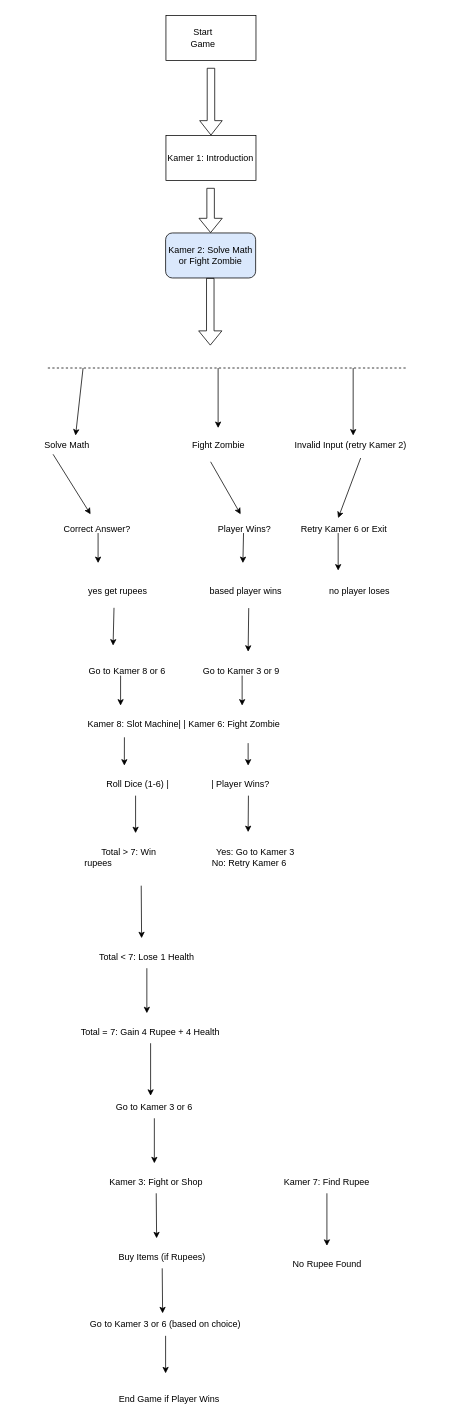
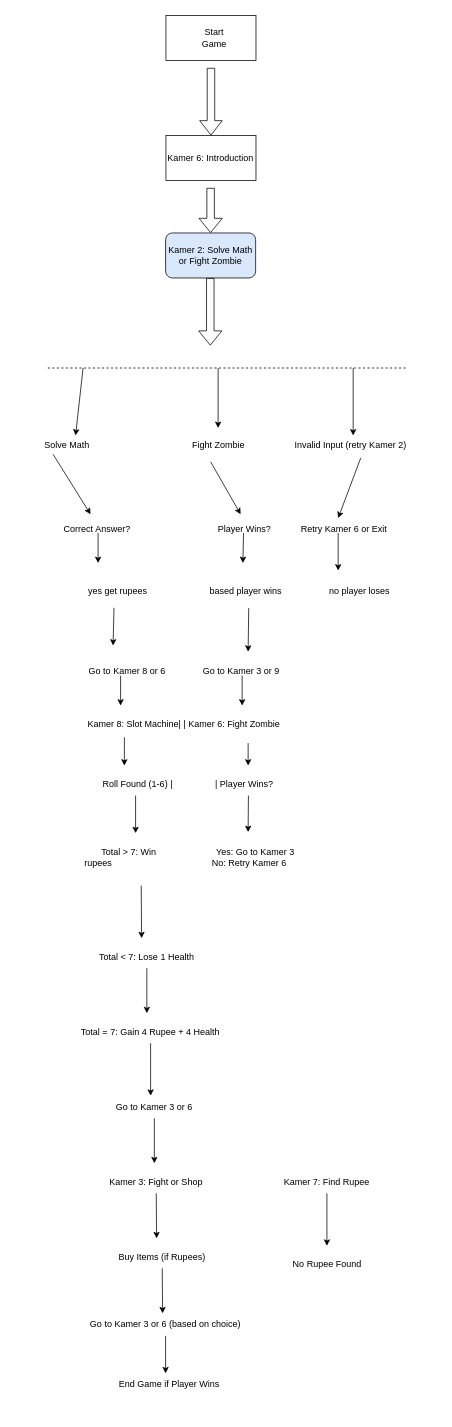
- <mxCell id="3" value="&lt;span class=&quot;hljs-string&quot;&gt;Start&lt;/span&gt; &lt;span class=&quot;hljs-string&quot;&gt;Game&lt;/span&gt;" style="text;html=1;align=center;verticalAlign=middle;whiteSpace=wrap;rounded=0;" vertex="1" parent="1"><mxGeometry x="240.45" y="35" width="60" height="30" as="geometry" /></mxCell>
+ <mxCell id="3" value="&lt;span class=&quot;hljs-string&quot;&gt;Start&lt;/span&gt; &lt;span class=&quot;hljs-string&quot;&gt;Game&lt;/span&gt;" style="text;html=1;align=center;verticalAlign=middle;whiteSpace=wrap;rounded=0;" vertex="1" parent="1"><mxGeometry x="255.45" y="35" width="60" height="30" as="geometry" /></mxCell>
- <mxCell id="6" value="&lt;span class=&quot;hljs-attr&quot;&gt;Kamer 1:&lt;/span&gt; &lt;span class=&quot;hljs-string&quot;&gt;Introduction&lt;/span&gt;" style="text;html=1;align=center;verticalAlign=middle;whiteSpace=wrap;rounded=0;" vertex="1" parent="1"><mxGeometry x="220.45" y="180" width="120" height="60" as="geometry" /></mxCell>
+ <mxCell id="6" value="&lt;span class=&quot;hljs-attr&quot;&gt;Kamer 6:&lt;/span&gt; &lt;span class=&quot;hljs-string&quot;&gt;Introduction&lt;/span&gt;" style="text;html=1;align=center;verticalAlign=middle;whiteSpace=wrap;rounded=0;" vertex="1" parent="1"><mxGeometry x="220.45" y="180" width="120" height="60" as="geometry" /></mxCell>
- <mxCell id="31" value="&lt;span class=&quot;hljs-string&quot;&gt;Roll&lt;/span&gt; &lt;span class=&quot;hljs-string&quot;&gt;Dice&lt;/span&gt; &lt;span class=&quot;hljs-string&quot;&gt;(1-6)&lt;/span&gt;   &lt;span class=&quot;hljs-string&quot;&gt;|&amp;nbsp; &amp;nbsp; &amp;nbsp; &amp;nbsp; &amp;nbsp; &amp;nbsp; &amp;nbsp; &amp;nbsp;&amp;nbsp;&lt;/span&gt;&amp;nbsp;&lt;span class=&quot;hljs-string&quot;&gt;|&lt;/span&gt; &lt;span class=&quot;hljs-string&quot;&gt;Player&lt;/span&gt; &lt;span class=&quot;hljs-string&quot;&gt;Wins?&lt;/span&gt;" style="text;html=1;align=center;verticalAlign=middle;whiteSpace=wrap;rounded=0;" vertex="1" parent="1"><mxGeometry x="50" y="1030" width="400" height="30" as="geometry" /></mxCell>
+ <mxCell id="31" value="&lt;span class=&quot;hljs-string&quot;&gt;Roll&lt;/span&gt; &lt;span class=&quot;hljs-string&quot;&gt;Found&lt;/span&gt; &lt;span class=&quot;hljs-string&quot;&gt;(1-6)&lt;/span&gt;   &lt;span class=&quot;hljs-string&quot;&gt;|&amp;nbsp; &amp;nbsp; &amp;nbsp; &amp;nbsp; &amp;nbsp; &amp;nbsp; &amp;nbsp; &amp;nbsp;&amp;nbsp;&lt;/span&gt;&amp;nbsp;&lt;span class=&quot;hljs-string&quot;&gt;|&lt;/span&gt; &lt;span class=&quot;hljs-string&quot;&gt;Player&lt;/span&gt; &lt;span class=&quot;hljs-string&quot;&gt;Wins?&lt;/span&gt;" style="text;html=1;align=center;verticalAlign=middle;whiteSpace=wrap;rounded=0;" vertex="1" parent="1"><mxGeometry x="50" y="1030" width="400" height="30" as="geometry" /></mxCell>
- <mxCell id="51" value="&lt;span class=&quot;hljs-string&quot;&gt;End&lt;/span&gt; &lt;span class=&quot;hljs-string&quot;&gt;Game&lt;/span&gt; &lt;span class=&quot;hljs-string&quot;&gt;if&lt;/span&gt; &lt;span class=&quot;hljs-string&quot;&gt;Player&lt;/span&gt; &lt;span class=&quot;hljs-string&quot;&gt;Wins&lt;/span&gt;" style="text;html=1;align=center;verticalAlign=middle;whiteSpace=wrap;rounded=0;" vertex="1" parent="1"><mxGeometry x="90" y="1850" width="270" height="30" as="geometry" /></mxCell>
+ <mxCell id="51" value="&lt;span class=&quot;hljs-string&quot;&gt;End&lt;/span&gt; &lt;span class=&quot;hljs-string&quot;&gt;Game&lt;/span&gt; &lt;span class=&quot;hljs-string&quot;&gt;if&lt;/span&gt; &lt;span class=&quot;hljs-string&quot;&gt;Player&lt;/span&gt; &lt;span class=&quot;hljs-string&quot;&gt;Wins&lt;/span&gt;" style="text;html=1;align=center;verticalAlign=middle;whiteSpace=wrap;rounded=0;" vertex="1" parent="1"><mxGeometry x="90" y="1830" width="270" height="30" as="geometry" /></mxCell>
